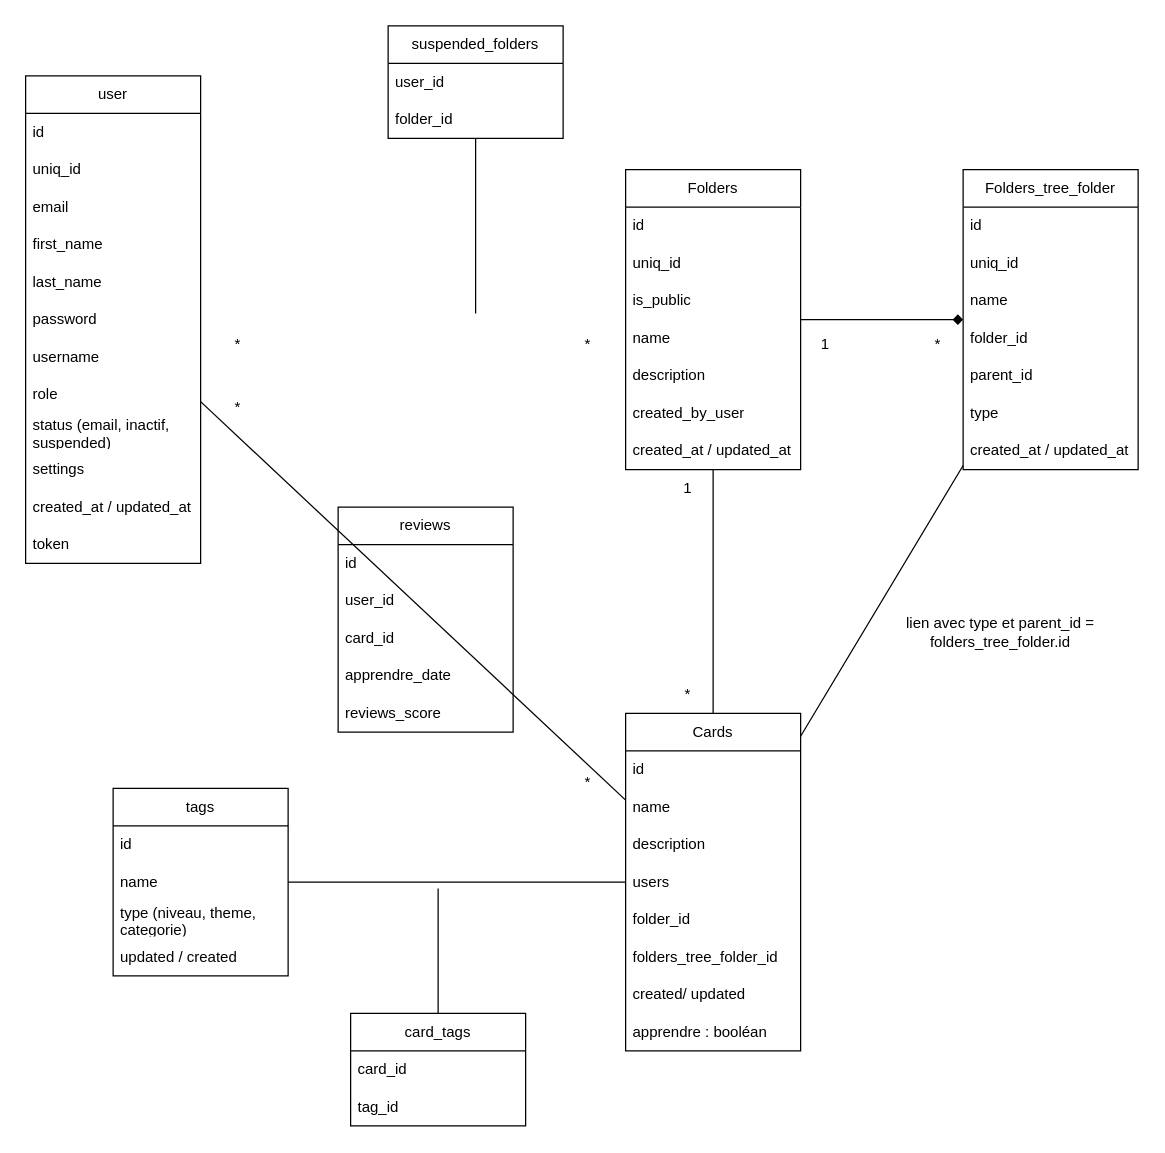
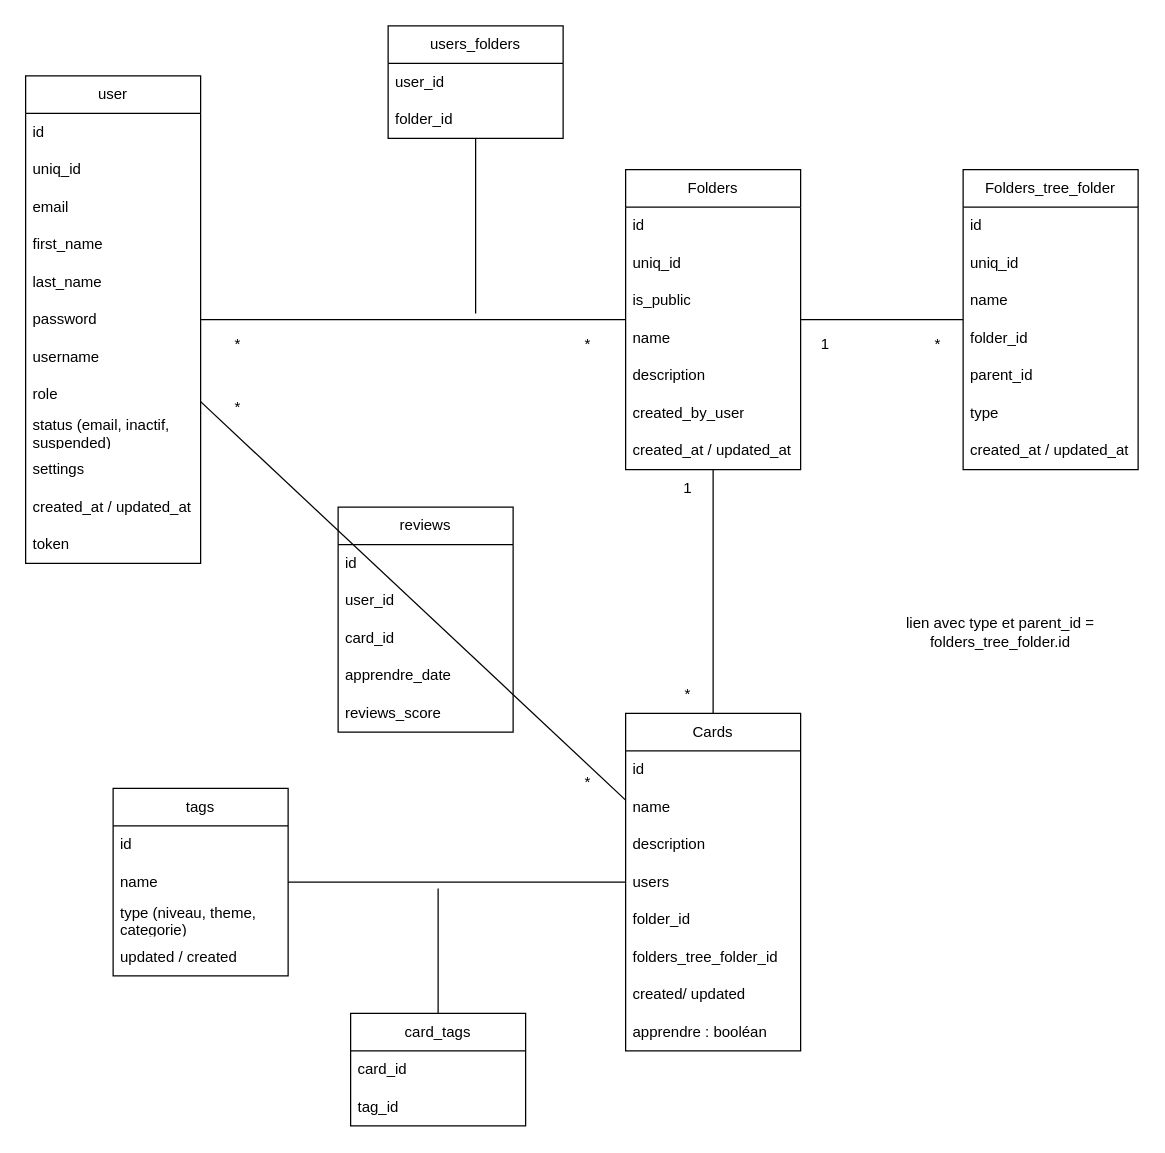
- <mxCell id="57" value="suspended_folders" style="swimlane;fontStyle=0;childLayout=stackLayout;horizontal=1;startSize=30;horizontalStack=0;resizeParent=1;resizeParentMax=0;resizeLast=0;collapsible=1;marginBottom=0;whiteSpace=wrap;html=1;" vertex="1" parent="1"><mxGeometry x="310" y="20" width="140" height="90" as="geometry" /></mxCell>
+ <mxCell id="57" value="users_folders" style="swimlane;fontStyle=0;childLayout=stackLayout;horizontal=1;startSize=30;horizontalStack=0;resizeParent=1;resizeParentMax=0;resizeLast=0;collapsible=1;marginBottom=0;whiteSpace=wrap;html=1;" vertex="1" parent="1"><mxGeometry x="310" y="20" width="140" height="90" as="geometry" /></mxCell>
+ <mxCell id="34" value="" style="endArrow=none;html=1;rounded=0;" parent="1" source="20" target="11" edge="1"><mxGeometry width="50" height="50" relative="1" as="geometry"><mxPoint x="320" y="442" as="sourcePoint" /><mxPoint x="530" y="433" as="targetPoint" /></mxGeometry></mxCell>
- <mxCell id="64" value="" style="endArrow=diamond;html=1;rounded=0;" edge="1" parent="1" source="11" target="49"><mxGeometry width="50" height="50" relative="1" as="geometry"><mxPoint x="270" y="320" as="sourcePoint" /><mxPoint x="320" y="270" as="targetPoint" /></mxGeometry></mxCell>
+ <mxCell id="64" value="" style="endArrow=none;html=1;rounded=0;" edge="1" parent="1" source="11" target="49"><mxGeometry width="50" height="50" relative="1" as="geometry"><mxPoint x="270" y="320" as="sourcePoint" /><mxPoint x="320" y="270" as="targetPoint" /></mxGeometry></mxCell>
- <mxCell id="72" value="" style="endArrow=none;html=1;rounded=0;" edge="1" parent="1" source="2" target="49"><mxGeometry width="50" height="50" relative="1" as="geometry"><mxPoint x="300" y="470" as="sourcePoint" /><mxPoint x="350" y="420" as="targetPoint" /></mxGeometry></mxCell>
